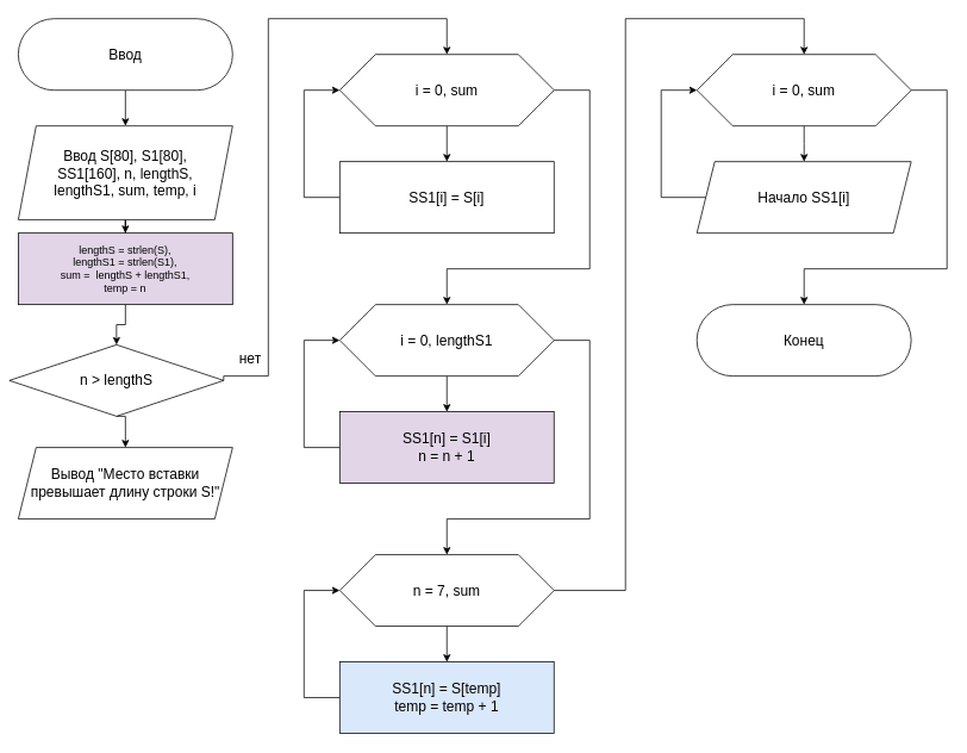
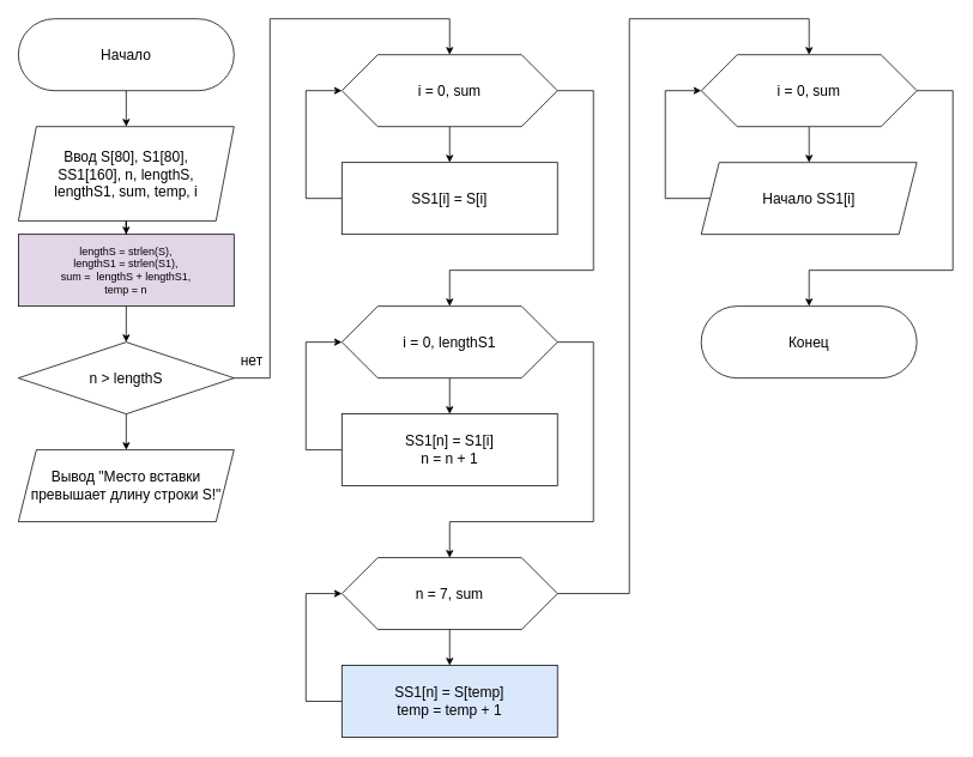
- <mxCell id="3" value="Ввод" style="rounded=1;whiteSpace=wrap;html=1;arcSize=50;fontSize=16;" vertex="1" parent="1"><mxGeometry x="20" y="20" width="240" height="80" as="geometry" /></mxCell>
+ <mxCell id="3" value="Начало" style="rounded=1;whiteSpace=wrap;html=1;arcSize=50;fontSize=16;" vertex="1" parent="1"><mxGeometry x="20" y="20" width="240" height="80" as="geometry" /></mxCell>
- <mxCell id="10" value="n &amp;gt; lengthS" style="rhombus;whiteSpace=wrap;html=1;fontSize=16;" vertex="1" parent="1"><mxGeometry x="10" y="385" width="240" height="80" as="geometry" /></mxCell>
+ <mxCell id="10" value="n &amp;gt; lengthS" style="rhombus;whiteSpace=wrap;html=1;fontSize=16;" vertex="1" parent="1"><mxGeometry x="20" y="380" width="240" height="80" as="geometry" /></mxCell>
- <mxCell id="21" value="SS1[n] = S1[i]&lt;br style=&quot;font-size: 16px;&quot;&gt;n = n + 1" style="rounded=0;whiteSpace=wrap;html=1;fontSize=16;fillColor=#e1d5e7;" vertex="1" parent="1"><mxGeometry x="380" y="460" width="240" height="80" as="geometry" /></mxCell>
+ <mxCell id="21" value="SS1[n] = S1[i]&lt;br style=&quot;font-size: 16px;&quot;&gt;n = n + 1" style="rounded=0;whiteSpace=wrap;html=1;fontSize=16;" vertex="1" parent="1"><mxGeometry x="380" y="460" width="240" height="80" as="geometry" /></mxCell>
